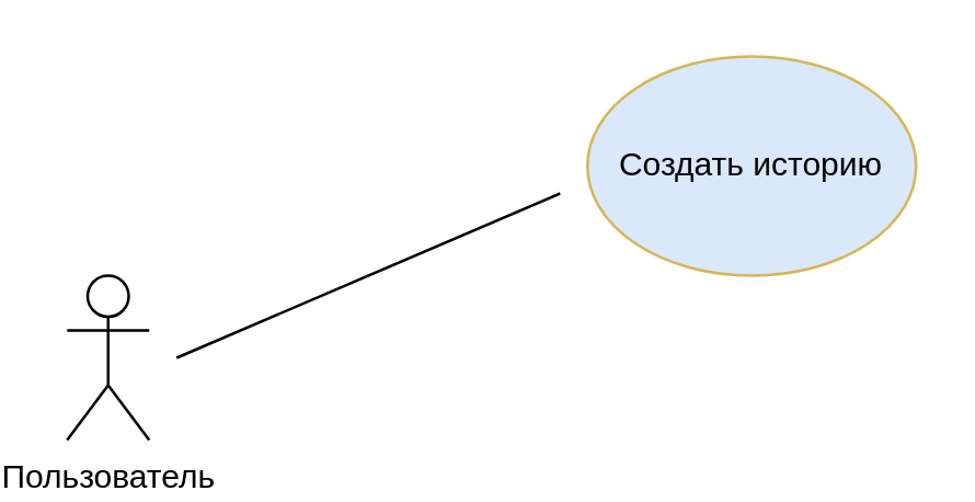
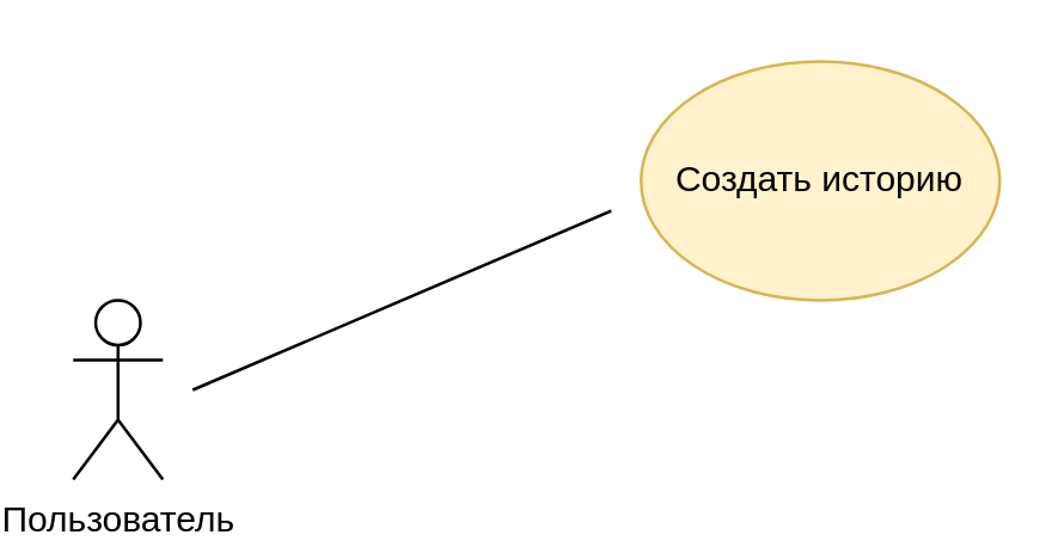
- <mxCell id="3" value="Создать историю" style="ellipse;whiteSpace=wrap;html=1;shadow=0;fillColor=#dae8fc;strokeColor=#d6b656;" vertex="1" parent="1"><mxGeometry x="210" y="20" width="120" height="80" as="geometry" /></mxCell>
+ <mxCell id="3" value="Создать историю" style="ellipse;whiteSpace=wrap;html=1;shadow=0;fillColor=#fff2cc;strokeColor=#d6b656;" vertex="1" parent="1"><mxGeometry x="210" y="20" width="120" height="80" as="geometry" /></mxCell>
